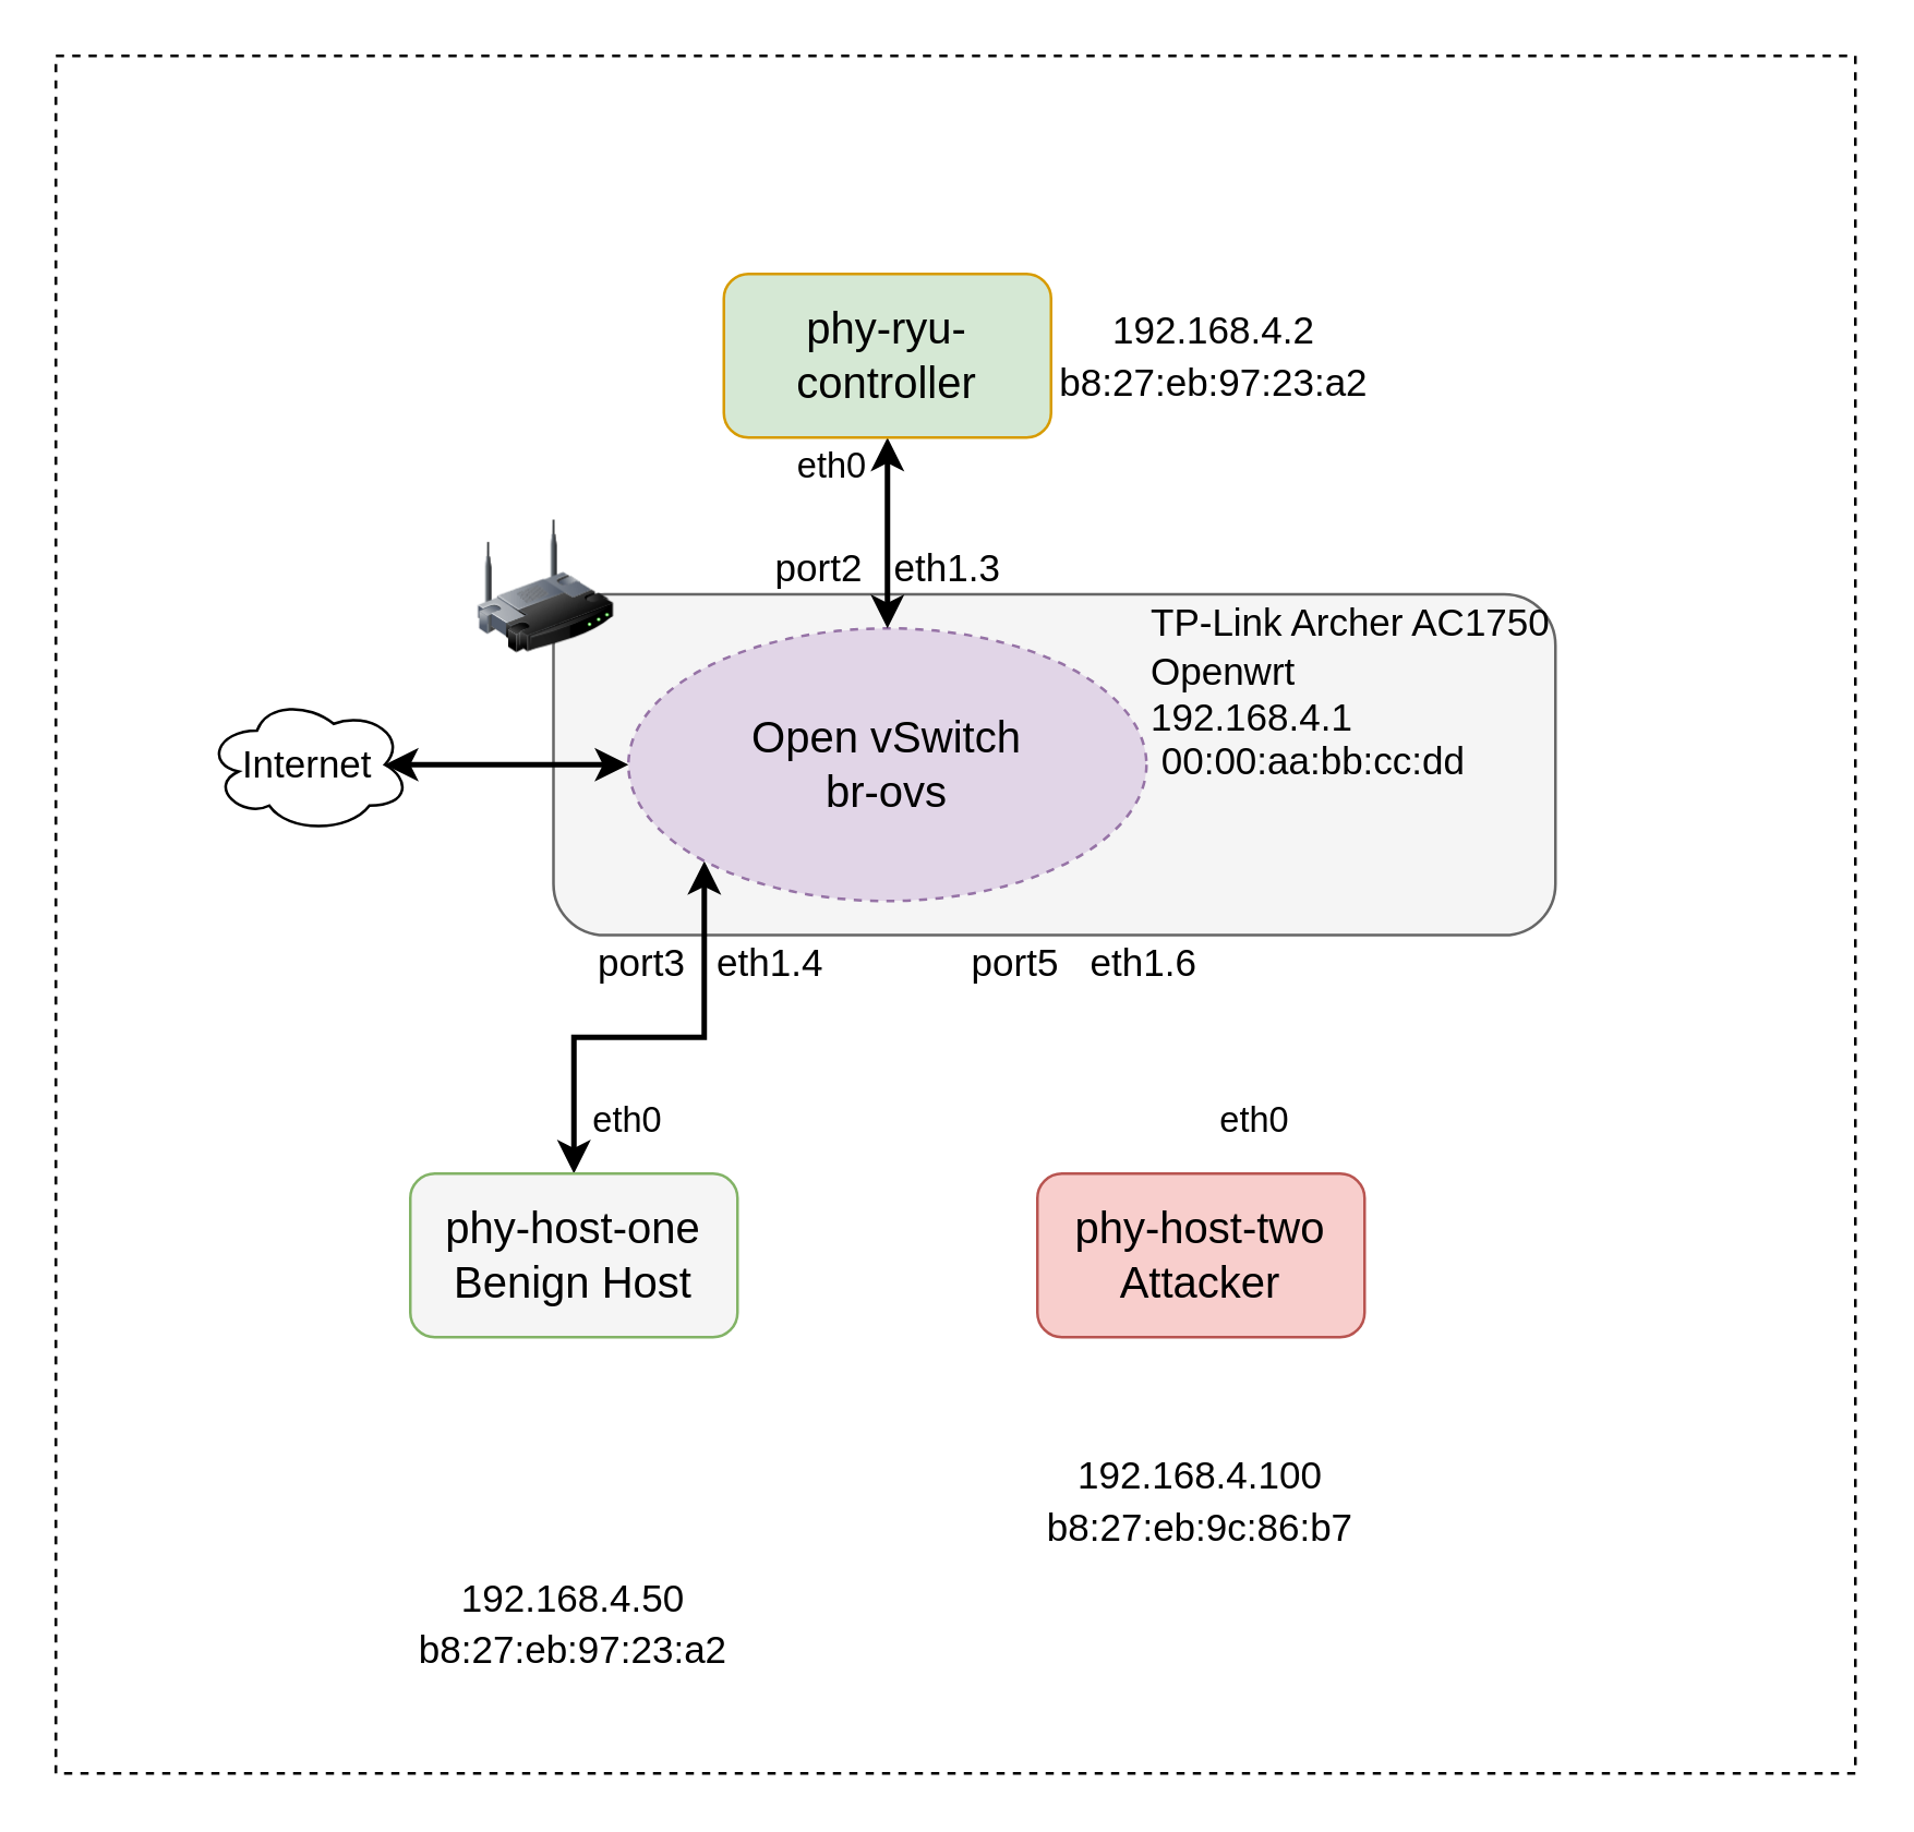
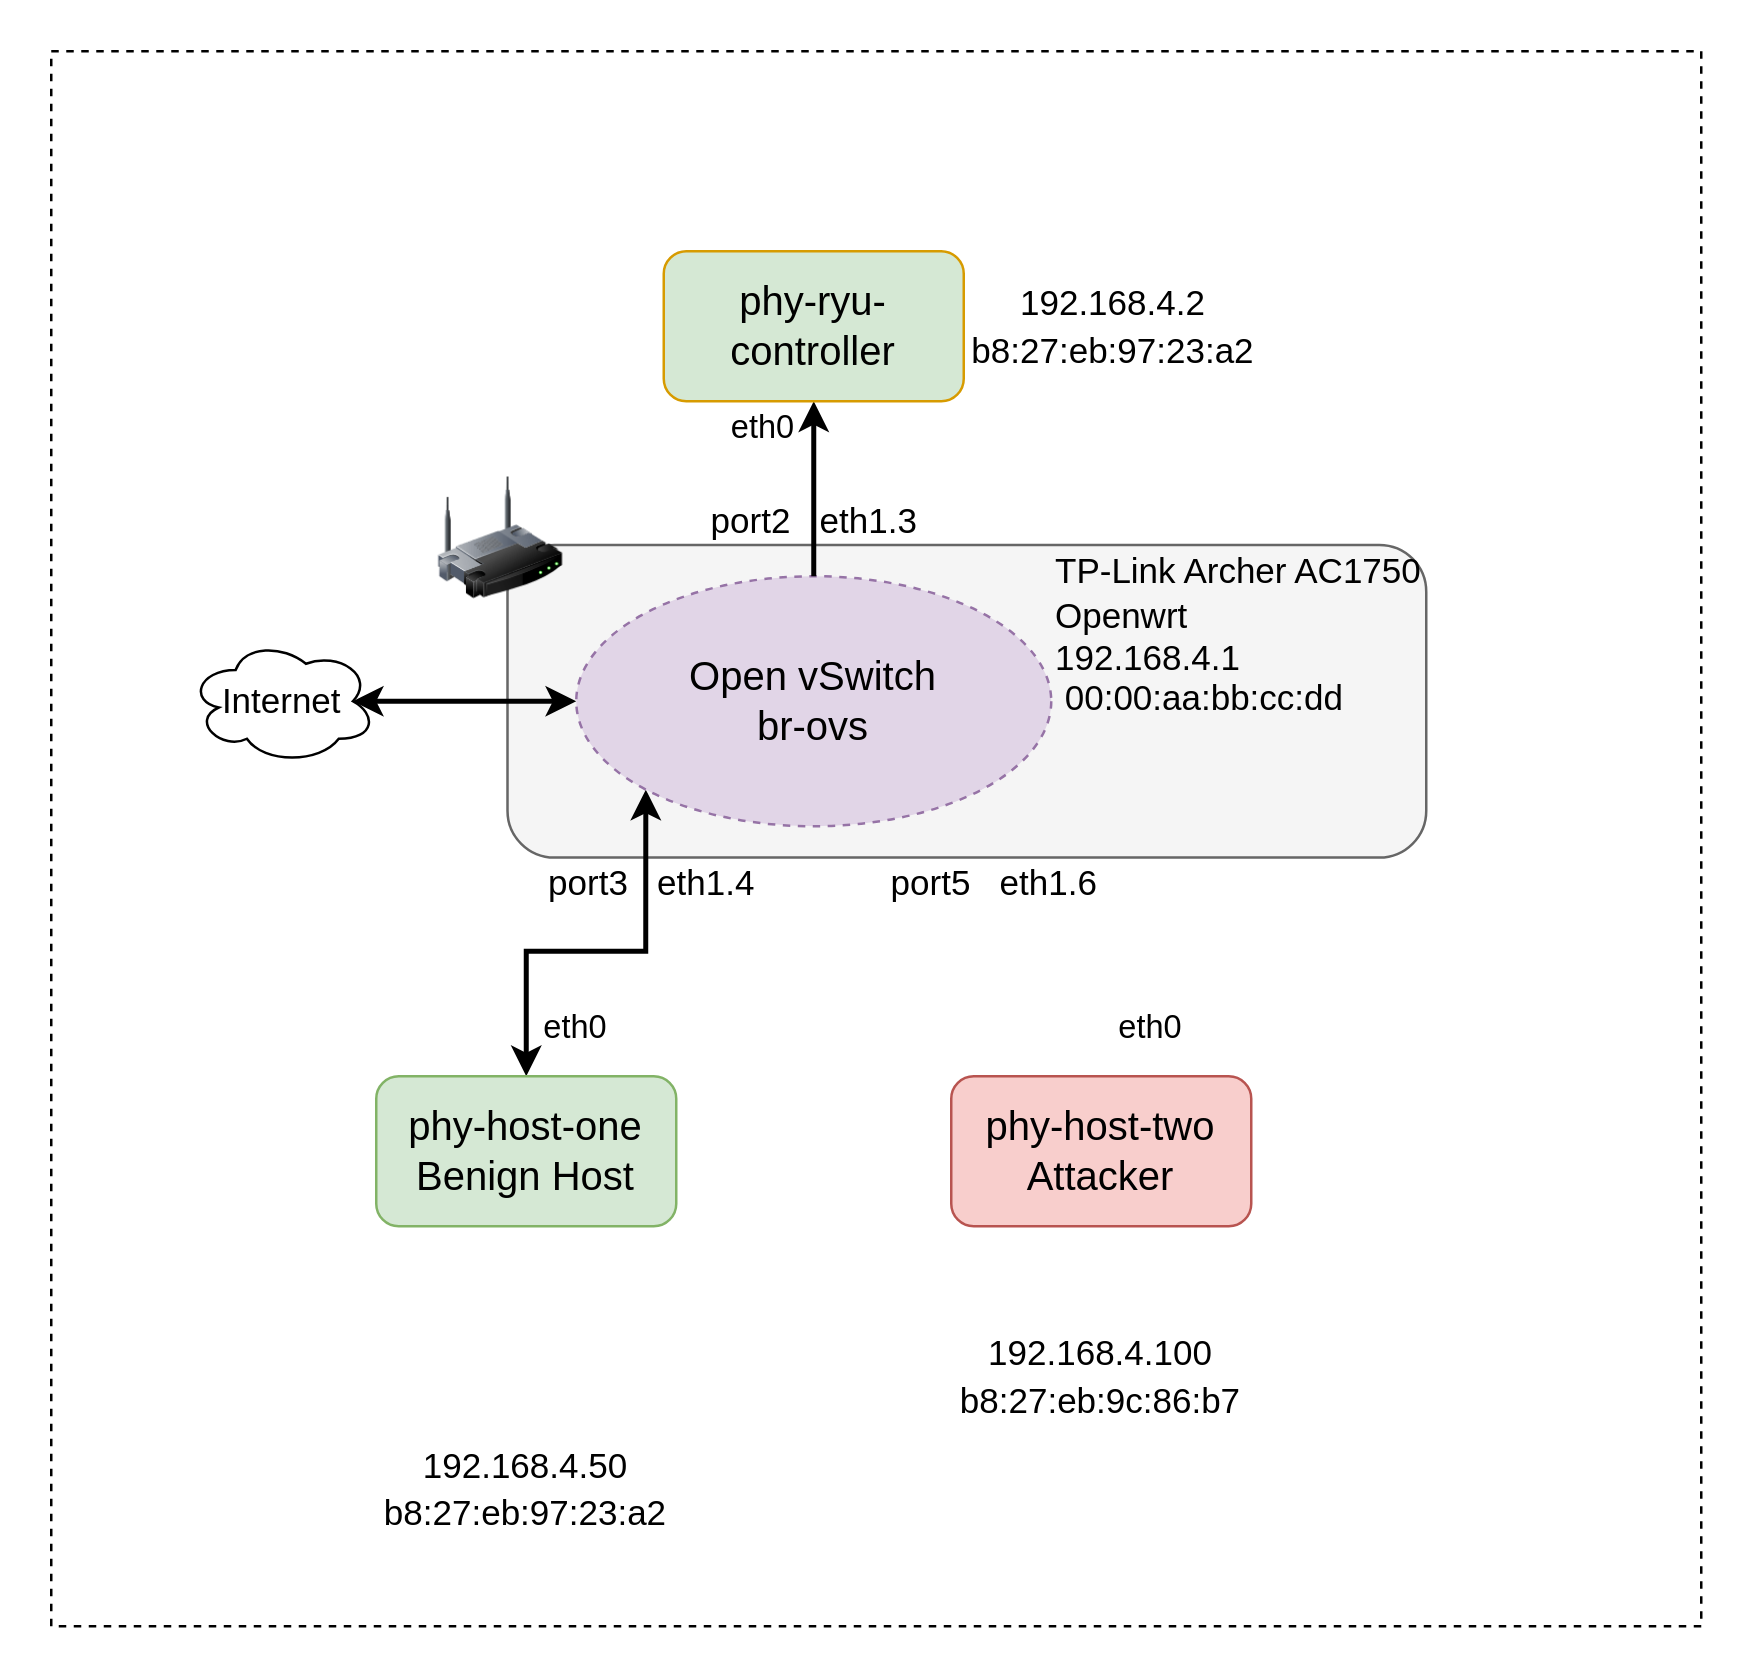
- <mxCell id="12" style="edgeStyle=orthogonalEdgeStyle;rounded=0;orthogonalLoop=1;jettySize=auto;html=1;entryX=0.5;entryY=0;entryDx=0;entryDy=0;strokeWidth=2;fontSize=16;startArrow=classic;startFill=1;" parent="1" source="13" target="11" edge="1"><mxGeometry relative="1" as="geometry" /></mxCell>
+ <mxCell id="12" style="edgeStyle=orthogonalEdgeStyle;rounded=0;orthogonalLoop=1;jettySize=auto;html=1;entryX=0.5;entryY=0;entryDx=0;entryDy=0;strokeWidth=2;fontSize=16;startArrow=classic;startFill=1;endArrow=none;" parent="1" source="13" target="11" edge="1"><mxGeometry relative="1" as="geometry" /></mxCell>
- <mxCell id="6" value="&lt;div&gt;phy-host-one&lt;/div&gt;&lt;div&gt;Benign Host&lt;br&gt;&lt;/div&gt;" style="rounded=1;whiteSpace=wrap;html=1;fillColor=#f5f5f5;strokeColor=#82b366;fontSize=16;" parent="1" vertex="1"><mxGeometry x="150" y="430" width="120" height="60" as="geometry" /></mxCell>
+ <mxCell id="6" value="&lt;div&gt;phy-host-one&lt;/div&gt;&lt;div&gt;Benign Host&lt;br&gt;&lt;/div&gt;" style="rounded=1;whiteSpace=wrap;html=1;fillColor=#d5e8d4;strokeColor=#82b366;fontSize=16;" parent="1" vertex="1"><mxGeometry x="150" y="430" width="120" height="60" as="geometry" /></mxCell>
